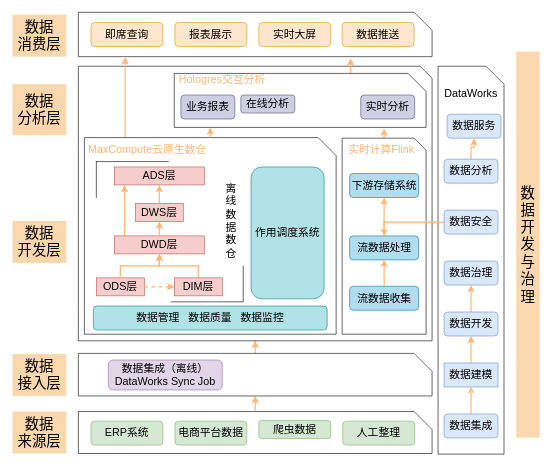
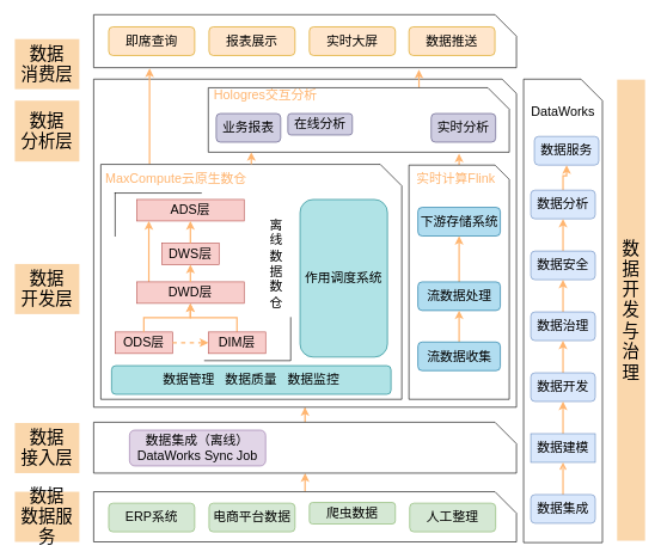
- <mxCell id="71" value="&lt;font style=&quot;font-size: 24px;&quot;&gt;数据&lt;br&gt;消费层&lt;/font&gt;" style="text;html=1;strokeColor=none;fillColor=#fad7ac;align=center;verticalAlign=middle;whiteSpace=wrap;rounded=0;" parent="1" vertex="1"><mxGeometry x="20" y="24" width="90" height="70" as="geometry" /></mxCell>
+ <mxCell id="71" value="&lt;font style=&quot;font-size: 24px;&quot;&gt;数据&lt;br&gt;消费层&lt;/font&gt;" style="text;html=1;strokeColor=none;fillColor=#fad7ac;align=center;verticalAlign=middle;whiteSpace=wrap;rounded=0;" parent="1" vertex="1"><mxGeometry x="20" y="54" width="90" height="70" as="geometry" /></mxCell>
- <mxCell id="57" value="" style="edgeStyle=orthogonalEdgeStyle;rounded=0;orthogonalLoop=1;jettySize=auto;html=1;strokeWidth=2;strokeColor=#FFB570;" parent="1" source="58" target="22" edge="1"><mxGeometry relative="1" as="geometry" /></mxCell>
+ <mxCell id="57" value="" style="edgeStyle=orthogonalEdgeStyle;rounded=0;orthogonalLoop=1;jettySize=auto;html=1;strokeWidth=2;strokeColor=#FFB570;" parent="1" source="58" target="56" edge="1"><mxGeometry relative="1" as="geometry" /></mxCell>
- <mxCell id="9" value="&lt;font style=&quot;font-size: 24px;&quot;&gt;数据开发与治理&lt;/font&gt;" style="text;html=1;strokeColor=#FFFFFF;fillColor=#fad7ac;align=center;verticalAlign=middle;whiteSpace=wrap;rounded=0;" parent="1" vertex="1"><mxGeometry x="860" y="85" width="40" height="645" as="geometry" /></mxCell>
+ <mxCell id="9" value="&lt;font style=&quot;font-size: 24px;&quot;&gt;数据开发与治理&lt;/font&gt;" style="text;html=1;strokeColor=#FFFFFF;fillColor=#fad7ac;align=center;verticalAlign=middle;whiteSpace=wrap;rounded=0;" parent="1" vertex="1"><mxGeometry x="860" y="110" width="40" height="645" as="geometry" /></mxCell>
+ <mxCell id="59" value="" style="edgeStyle=orthogonalEdgeStyle;rounded=0;orthogonalLoop=1;jettySize=auto;html=1;strokeColor=#FFB570;strokeWidth=2;" parent="1" source="60" target="58" edge="1"><mxGeometry relative="1" as="geometry" /></mxCell>
- <mxCell id="67" value="&lt;font style=&quot;font-size: 24px;&quot;&gt;数据&lt;br&gt;来源层&lt;/font&gt;" style="text;html=1;strokeColor=none;fillColor=#fad7ac;align=center;verticalAlign=middle;whiteSpace=wrap;rounded=0;" parent="1" vertex="1"><mxGeometry x="20" y="686" width="90" height="70" as="geometry" /></mxCell>
+ <mxCell id="67" value="&lt;font style=&quot;font-size: 24px;&quot;&gt;数据&lt;br&gt;数据服务&lt;/font&gt;" style="text;html=1;strokeColor=none;fillColor=#fad7ac;align=center;verticalAlign=middle;whiteSpace=wrap;rounded=0;" parent="1" vertex="1"><mxGeometry x="20" y="686" width="90" height="70" as="geometry" /></mxCell>
